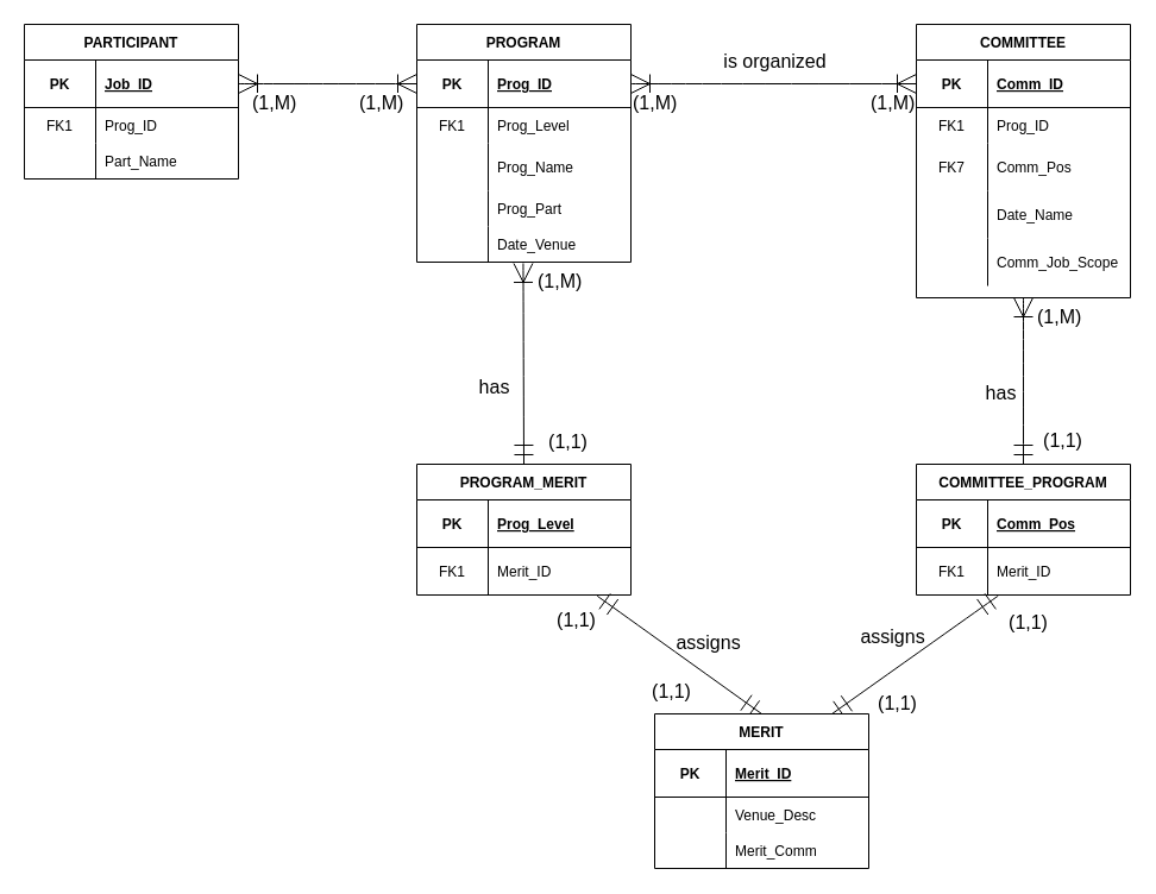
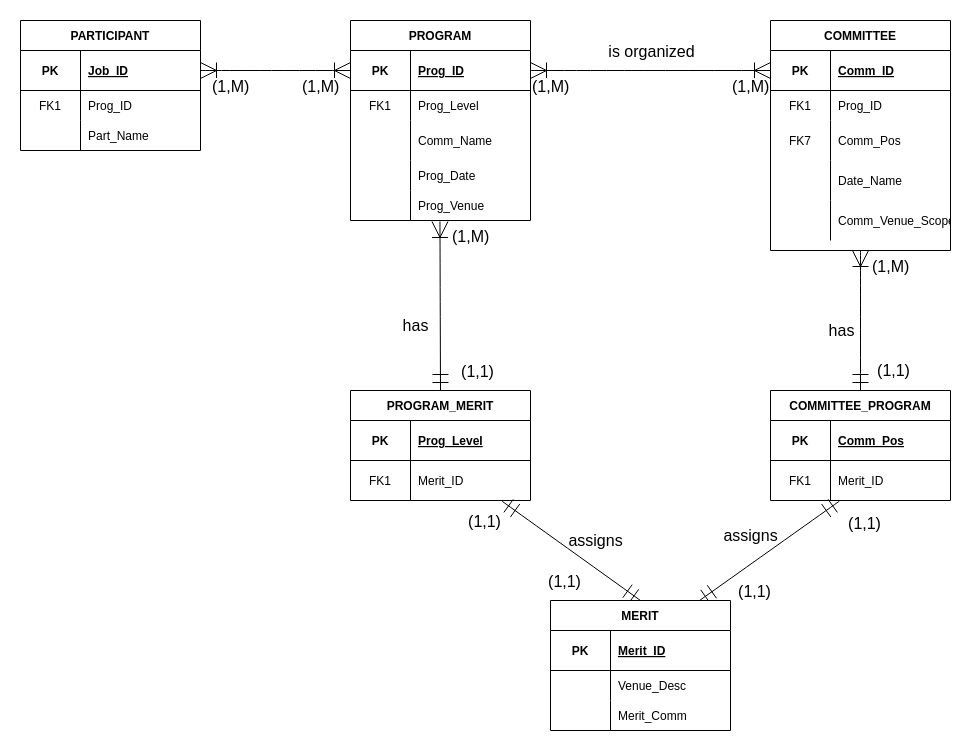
- <mxCell id="22" value="Prog_Name" style="shape=partialRectangle;connectable=0;fillColor=none;top=0;left=0;bottom=0;right=0;align=left;spacingLeft=6;overflow=hidden;" vertex="1" parent="20"><mxGeometry x="60" width="120" height="40" as="geometry"><mxRectangle width="120" height="40" as="alternateBounds" /></mxGeometry></mxCell>
+ <mxCell id="22" value="Comm_Name" style="shape=partialRectangle;connectable=0;fillColor=none;top=0;left=0;bottom=0;right=0;align=left;spacingLeft=6;overflow=hidden;" vertex="1" parent="20"><mxGeometry x="60" width="120" height="40" as="geometry"><mxRectangle width="120" height="40" as="alternateBounds" /></mxGeometry></mxCell>
- <mxCell id="25" value="Prog_Part" style="shape=partialRectangle;connectable=0;fillColor=none;top=0;left=0;bottom=0;right=0;align=left;spacingLeft=6;overflow=hidden;" vertex="1" parent="23"><mxGeometry x="60" width="120" height="30" as="geometry"><mxRectangle width="120" height="30" as="alternateBounds" /></mxGeometry></mxCell>
+ <mxCell id="25" value="Prog_Date" style="shape=partialRectangle;connectable=0;fillColor=none;top=0;left=0;bottom=0;right=0;align=left;spacingLeft=6;overflow=hidden;" vertex="1" parent="23"><mxGeometry x="60" width="120" height="30" as="geometry"><mxRectangle width="120" height="30" as="alternateBounds" /></mxGeometry></mxCell>
- <mxCell id="28" value="Date_Venue" style="shape=partialRectangle;connectable=0;fillColor=none;top=0;left=0;bottom=0;right=0;align=left;spacingLeft=6;overflow=hidden;" vertex="1" parent="26"><mxGeometry x="60" width="120" height="30" as="geometry"><mxRectangle width="120" height="30" as="alternateBounds" /></mxGeometry></mxCell>
+ <mxCell id="28" value="Prog_Venue" style="shape=partialRectangle;connectable=0;fillColor=none;top=0;left=0;bottom=0;right=0;align=left;spacingLeft=6;overflow=hidden;" vertex="1" parent="26"><mxGeometry x="60" width="120" height="30" as="geometry"><mxRectangle width="120" height="30" as="alternateBounds" /></mxGeometry></mxCell>
- <mxCell id="73" value="Comm_Job_Scope" style="shape=partialRectangle;connectable=0;fillColor=none;top=0;left=0;bottom=0;right=0;align=left;spacingLeft=6;overflow=hidden;" vertex="1" parent="71"><mxGeometry x="60" width="120" height="40" as="geometry"><mxRectangle width="120" height="40" as="alternateBounds" /></mxGeometry></mxCell>
+ <mxCell id="73" value="Comm_Venue_Scope" style="shape=partialRectangle;connectable=0;fillColor=none;top=0;left=0;bottom=0;right=0;align=left;spacingLeft=6;overflow=hidden;" vertex="1" parent="71"><mxGeometry x="60" width="120" height="40" as="geometry"><mxRectangle width="120" height="40" as="alternateBounds" /></mxGeometry></mxCell>
